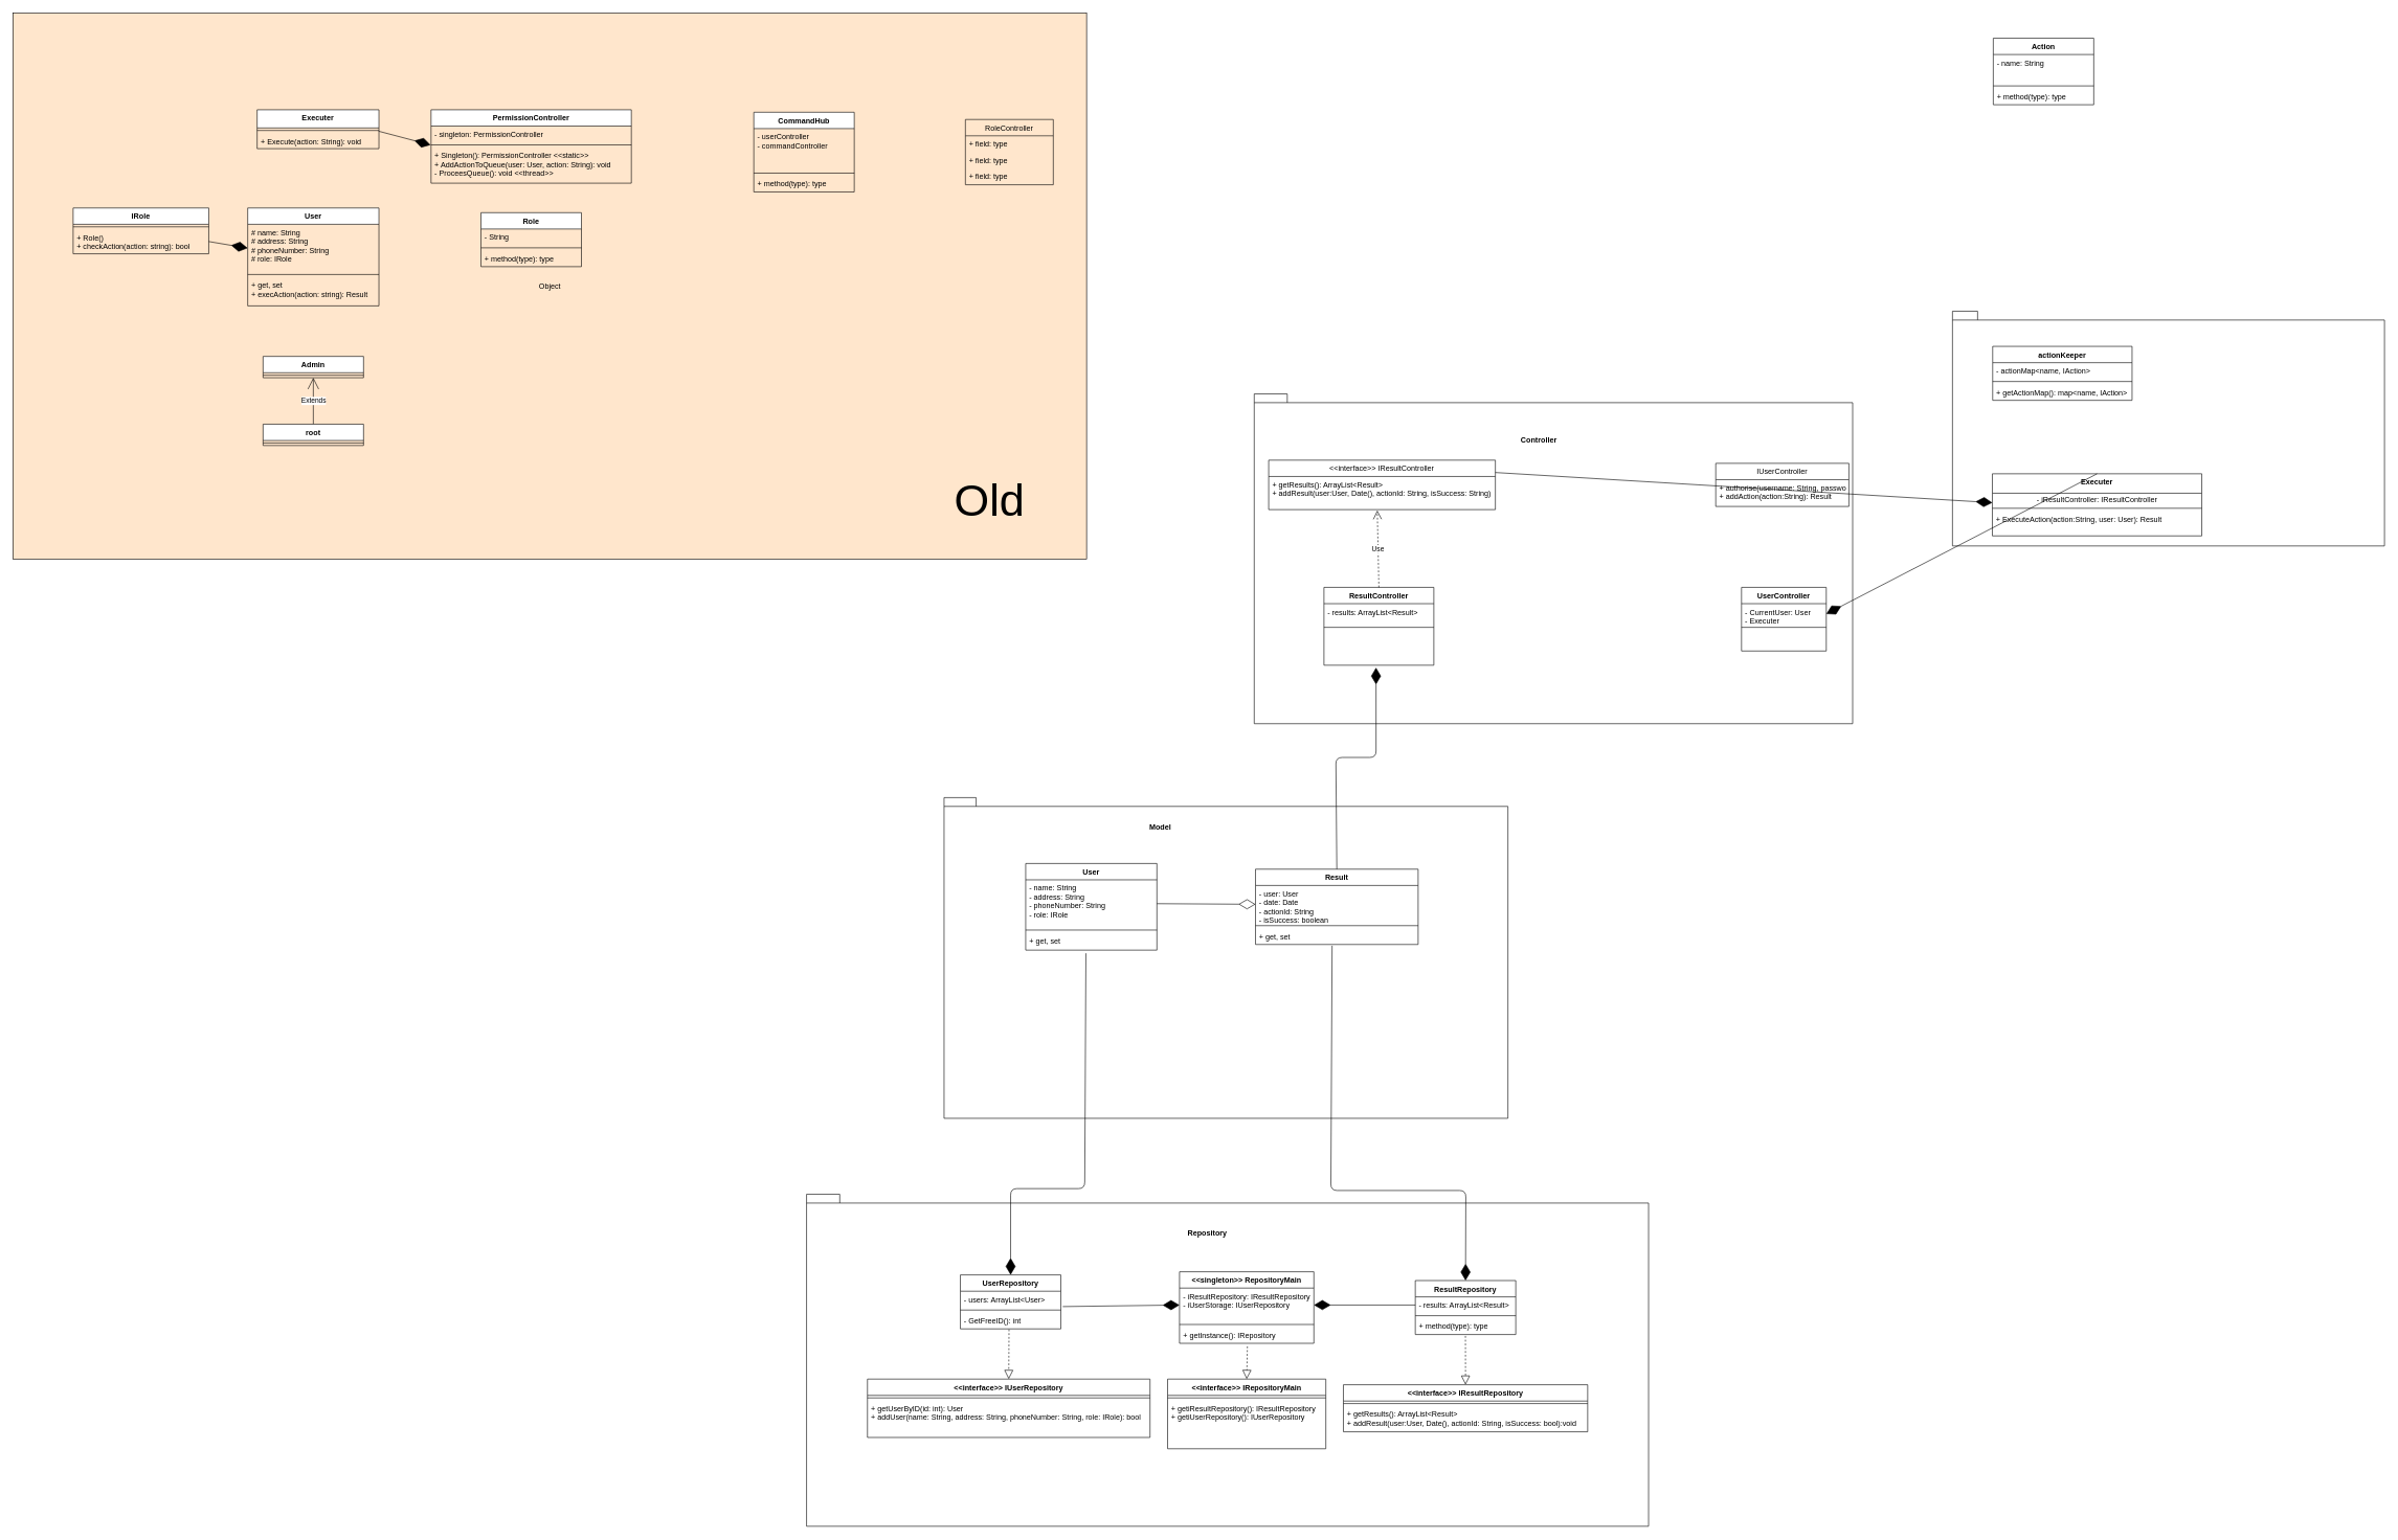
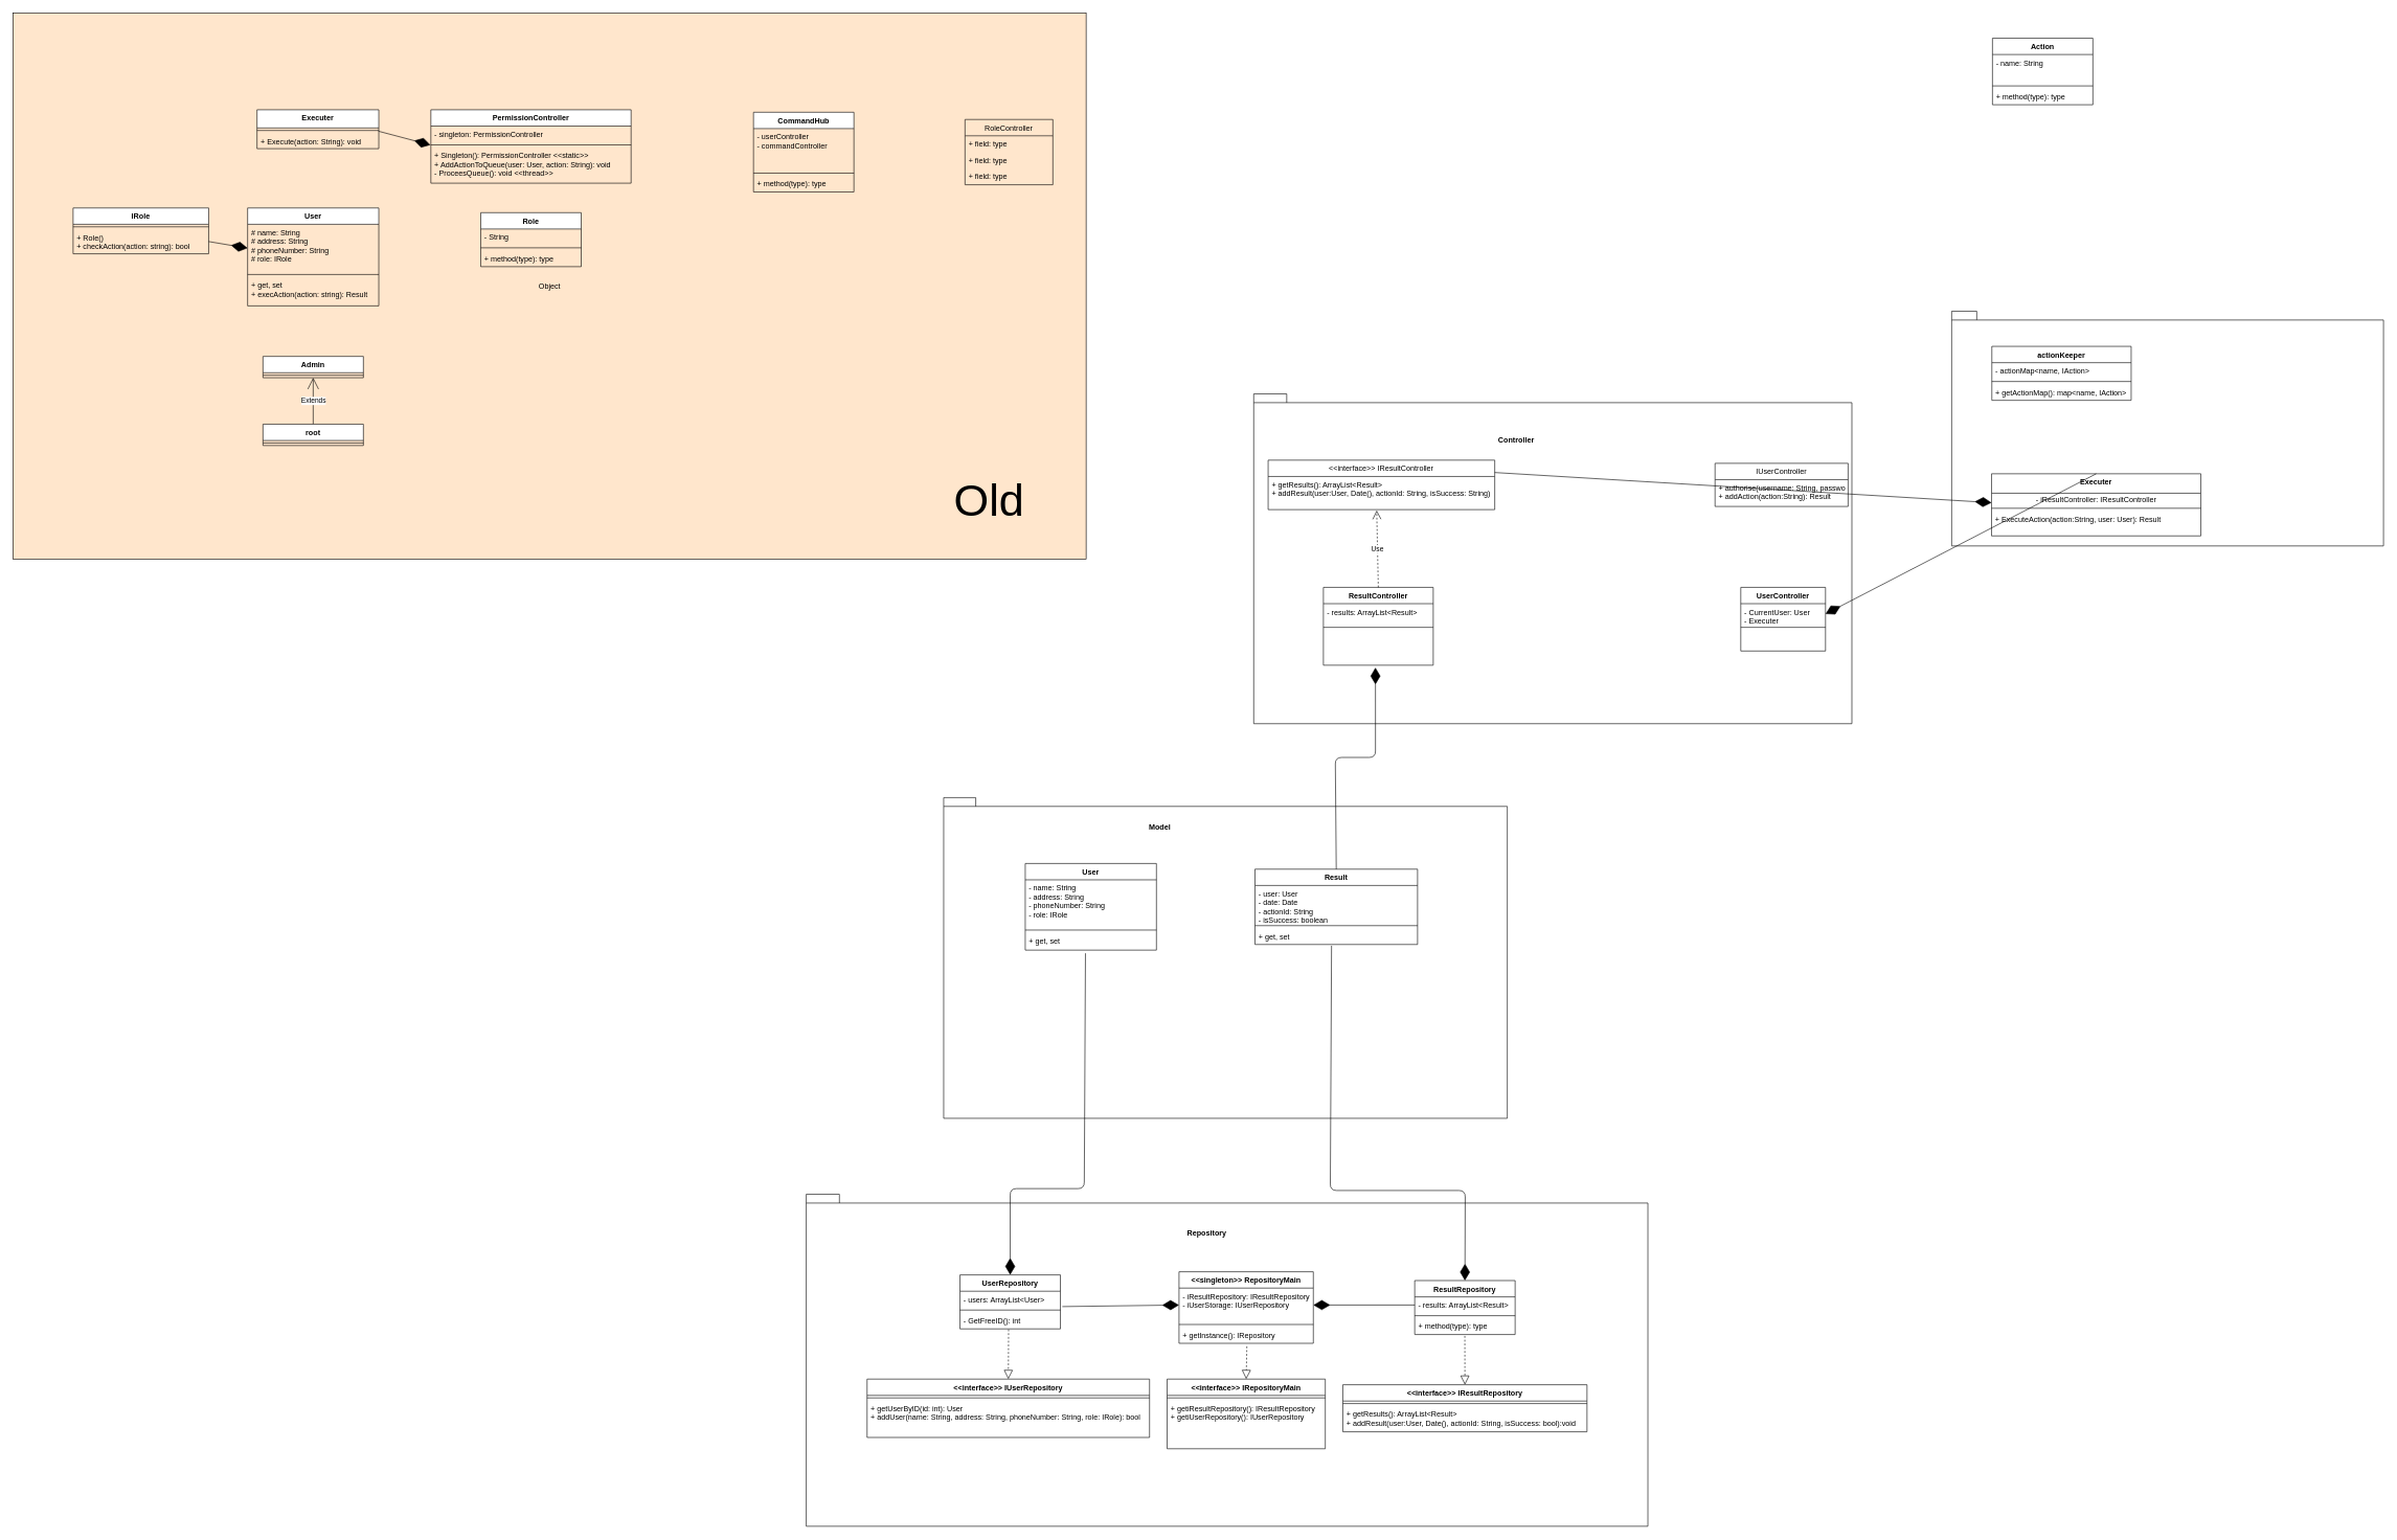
- <mxCell id="30" value="&lt;b&gt;Controller&lt;/b&gt;" style="text;html=1;align=center;verticalAlign=middle;resizable=0;points=[];autosize=1;" parent="23" vertex="1"><mxGeometry x="419.717" y="57.608" width="67" height="18" as="geometry" /></mxCell>
+ <mxCell id="30" value="&lt;b&gt;Controller&lt;/b&gt;" style="text;html=1;align=center;verticalAlign=middle;resizable=0;points=[];autosize=1;" parent="23" vertex="1"><mxGeometry x="384.717" y="57.608" width="67" height="18" as="geometry" /></mxCell>
- <mxCell id="17" value="" style="endArrow=diamondThin;endFill=0;endSize=24;html=1;entryX=0;entryY=0.5;entryDx=0;entryDy=0;exitX=1;exitY=0.5;exitDx=0;exitDy=0;" parent="10" source="14" target="19" edge="1"><mxGeometry width="160" relative="1" as="geometry"><mxPoint x="320" y="268" as="sourcePoint" /><mxPoint x="480" y="268" as="targetPoint" /></mxGeometry></mxCell>
